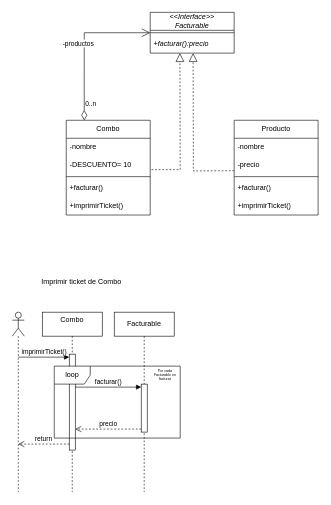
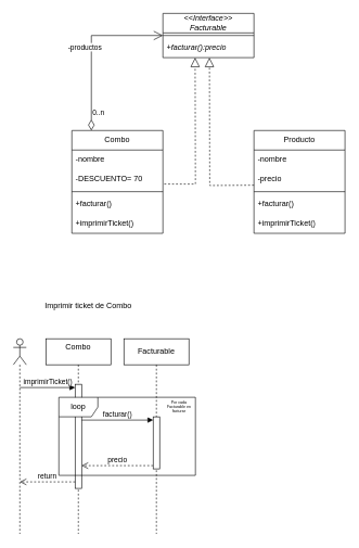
- <mxCell id="4" value="-DESCUENTO= 10" style="text;strokeColor=none;fillColor=none;align=left;verticalAlign=middle;spacingLeft=4;spacingRight=4;overflow=hidden;points=[[0,0.5],[1,0.5]];portConstraint=eastwest;rotatable=0;whiteSpace=wrap;html=1;" parent="2" vertex="1"><mxGeometry y="60" width="140" height="30" as="geometry" /></mxCell>
+ <mxCell id="4" value="-DESCUENTO= 70" style="text;strokeColor=none;fillColor=none;align=left;verticalAlign=middle;spacingLeft=4;spacingRight=4;overflow=hidden;points=[[0,0.5],[1,0.5]];portConstraint=eastwest;rotatable=0;whiteSpace=wrap;html=1;" parent="2" vertex="1"><mxGeometry y="60" width="140" height="30" as="geometry" /></mxCell>
